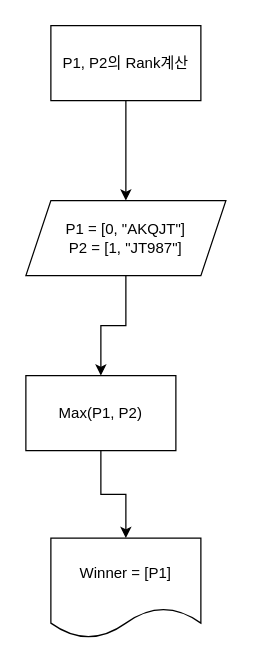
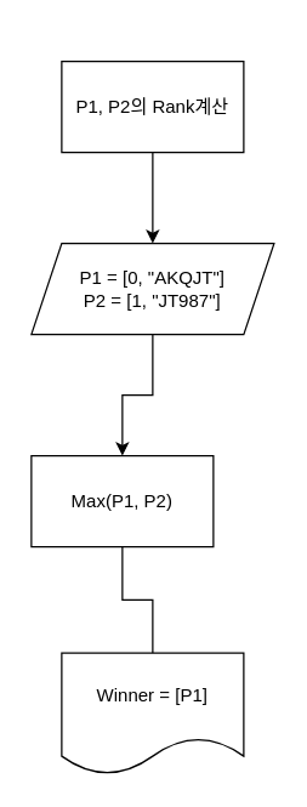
- <mxCell id="3" value="P1, P2의 Rank계산" style="rounded=0;whiteSpace=wrap;html=1;" vertex="1" parent="1"><mxGeometry x="40" y="20" width="120" height="60" as="geometry" /></mxCell>
+ <mxCell id="3" value="P1, P2의 Rank계산" style="rounded=0;whiteSpace=wrap;html=1;" vertex="1" parent="1"><mxGeometry x="40" y="40" width="120" height="60" as="geometry" /></mxCell>
- <mxCell id="6" value="" style="edgeStyle=orthogonalEdgeStyle;rounded=0;orthogonalLoop=1;jettySize=auto;html=1;" edge="1" parent="1" source="7" target="8"><mxGeometry relative="1" as="geometry" /></mxCell>
+ <mxCell id="6" value="" style="edgeStyle=orthogonalEdgeStyle;rounded=0;orthogonalLoop=1;jettySize=auto;html=1;endArrow=none;" edge="1" parent="1" source="7" target="8"><mxGeometry relative="1" as="geometry" /></mxCell>
